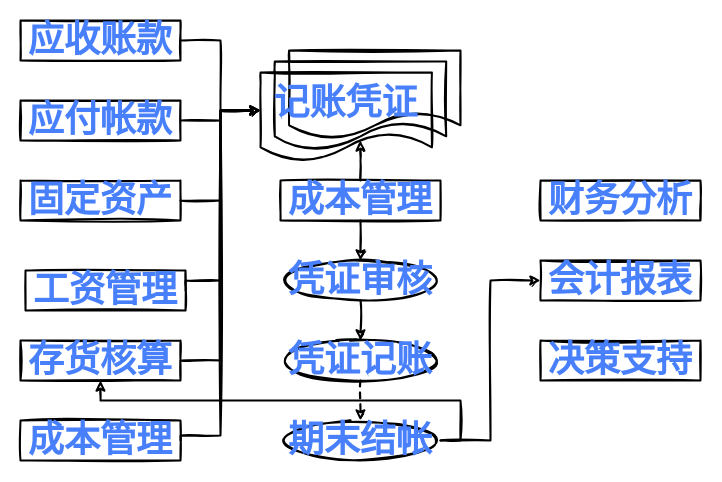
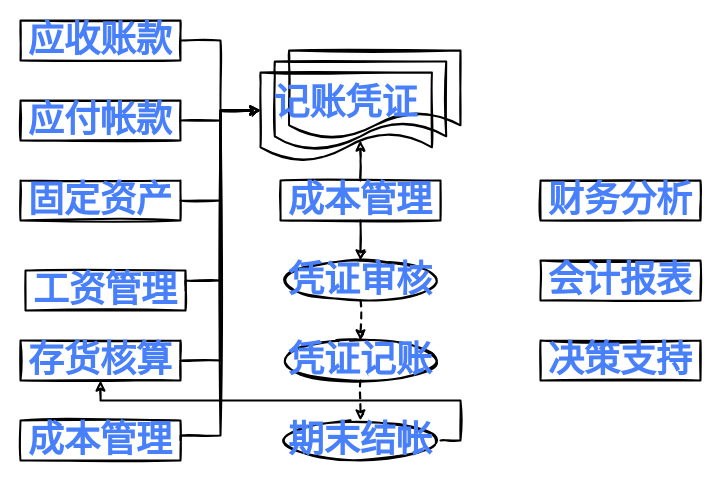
- <mxCell id="24" style="edgeStyle=orthogonalEdgeStyle;rounded=0;sketch=1;orthogonalLoop=1;jettySize=auto;html=1;exitX=0.5;exitY=1;exitDx=0;exitDy=0;entryX=0.5;entryY=0;entryDx=0;entryDy=0;fontFamily=FZJingLeiS-R-GB;fontSize=36;fontColor=#487FFB;strokeWidth=2;" edge="1" parent="2" source="21" target="23"><mxGeometry relative="1" as="geometry" /></mxCell>
+ <mxCell id="24" style="edgeStyle=orthogonalEdgeStyle;rounded=0;sketch=1;orthogonalLoop=1;jettySize=auto;html=1;exitX=0.5;exitY=1;exitDx=0;exitDy=0;entryX=0.5;entryY=0;entryDx=0;entryDy=0;fontFamily=FZJingLeiS-R-GB;fontSize=36;fontColor=#487FFB;strokeWidth=2;dashed=1;" edge="1" parent="2" source="21" target="23"><mxGeometry relative="1" as="geometry" /></mxCell>
- <mxCell id="30" style="edgeStyle=orthogonalEdgeStyle;rounded=0;sketch=1;orthogonalLoop=1;jettySize=auto;html=1;exitX=1;exitY=0.5;exitDx=0;exitDy=0;entryX=0;entryY=0.5;entryDx=0;entryDy=0;fontFamily=FZJingLeiS-R-GB;fontSize=36;fontColor=#487FFB;strokeWidth=2;" edge="1" parent="2" source="25" target="29"><mxGeometry relative="1" as="geometry" /></mxCell>
